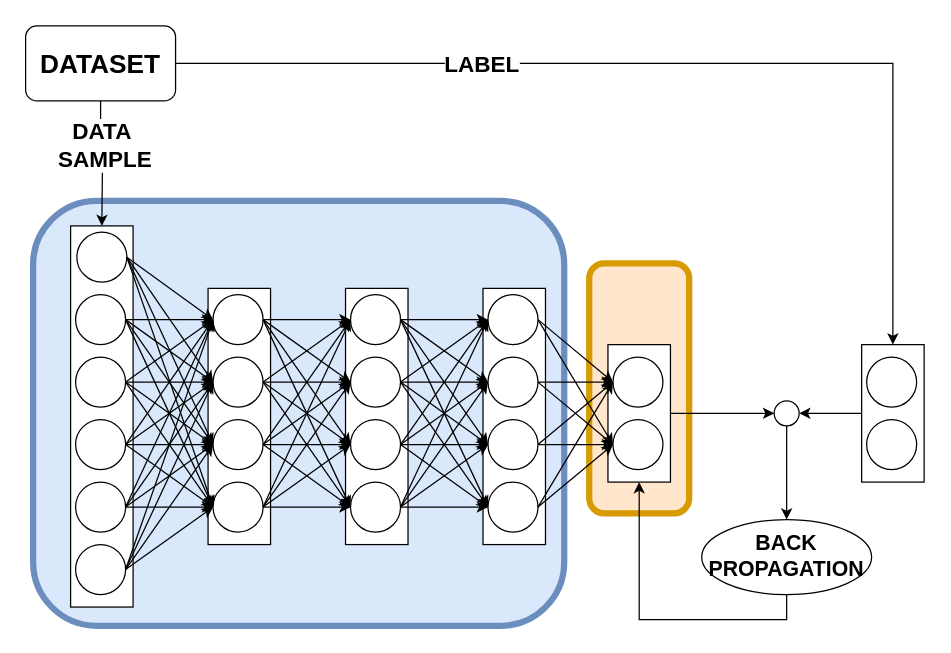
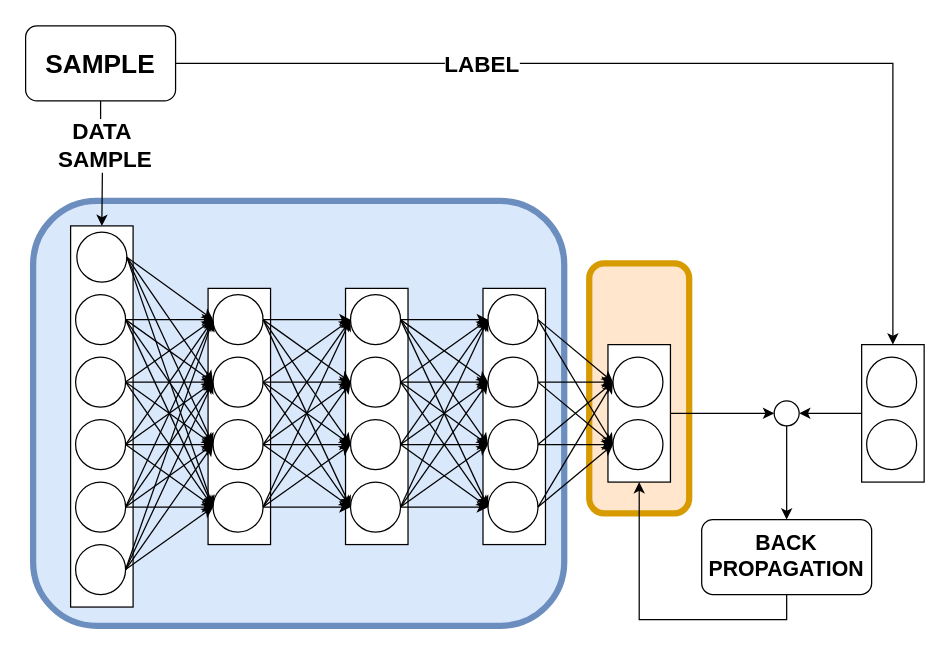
- <mxCell id="9" value="&lt;font style=&quot;font-size: 21px&quot;&gt;&lt;b&gt;DATASET&lt;/b&gt;&lt;/font&gt;" style="rounded=1;whiteSpace=wrap;html=1;" vertex="1" parent="1"><mxGeometry x="20" y="20" width="120" height="60" as="geometry" /></mxCell>
+ <mxCell id="9" value="&lt;font style=&quot;font-size: 21px&quot;&gt;&lt;b&gt;SAMPLE&lt;/b&gt;&lt;/font&gt;" style="rounded=1;whiteSpace=wrap;html=1;" vertex="1" parent="1"><mxGeometry x="20" y="20" width="120" height="60" as="geometry" /></mxCell>
- <mxCell id="17" value="&lt;font style=&quot;font-size: 17px&quot;&gt;&lt;b&gt;BACK PROPAGATION&lt;/b&gt;&lt;/font&gt;" style="ellipse;whiteSpace=wrap;html=1;" vertex="1" parent="1"><mxGeometry x="561" y="415" width="136" height="60" as="geometry" /></mxCell>
+ <mxCell id="17" value="&lt;font style=&quot;font-size: 17px&quot;&gt;&lt;b&gt;BACK PROPAGATION&lt;/b&gt;&lt;/font&gt;" style="rounded=1;whiteSpace=wrap;html=1;" vertex="1" parent="1"><mxGeometry x="561" y="415" width="136" height="60" as="geometry" /></mxCell>
